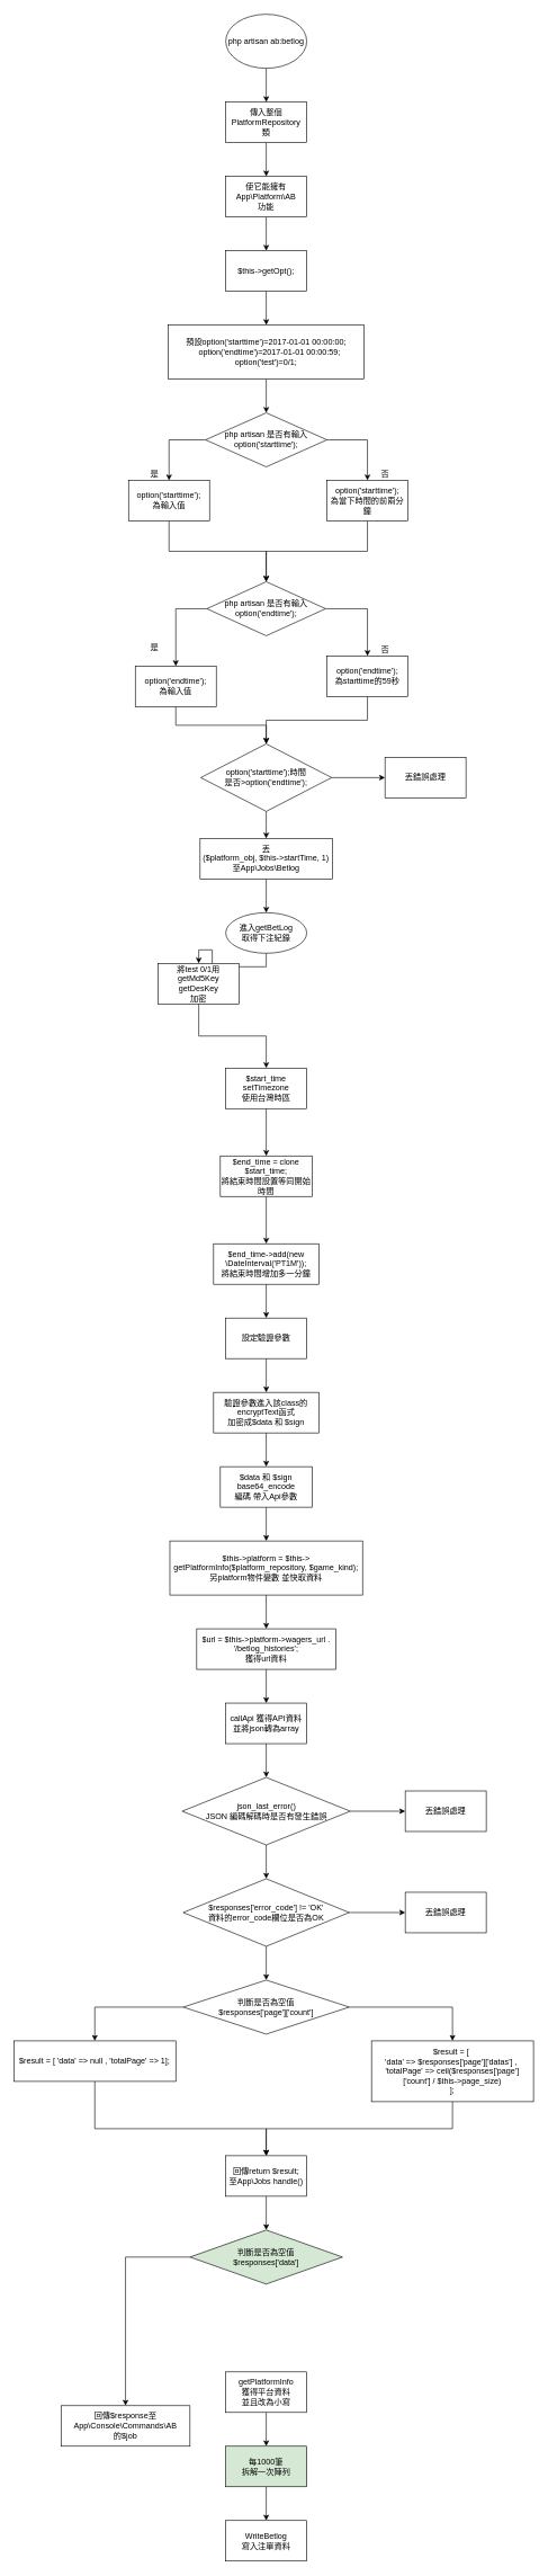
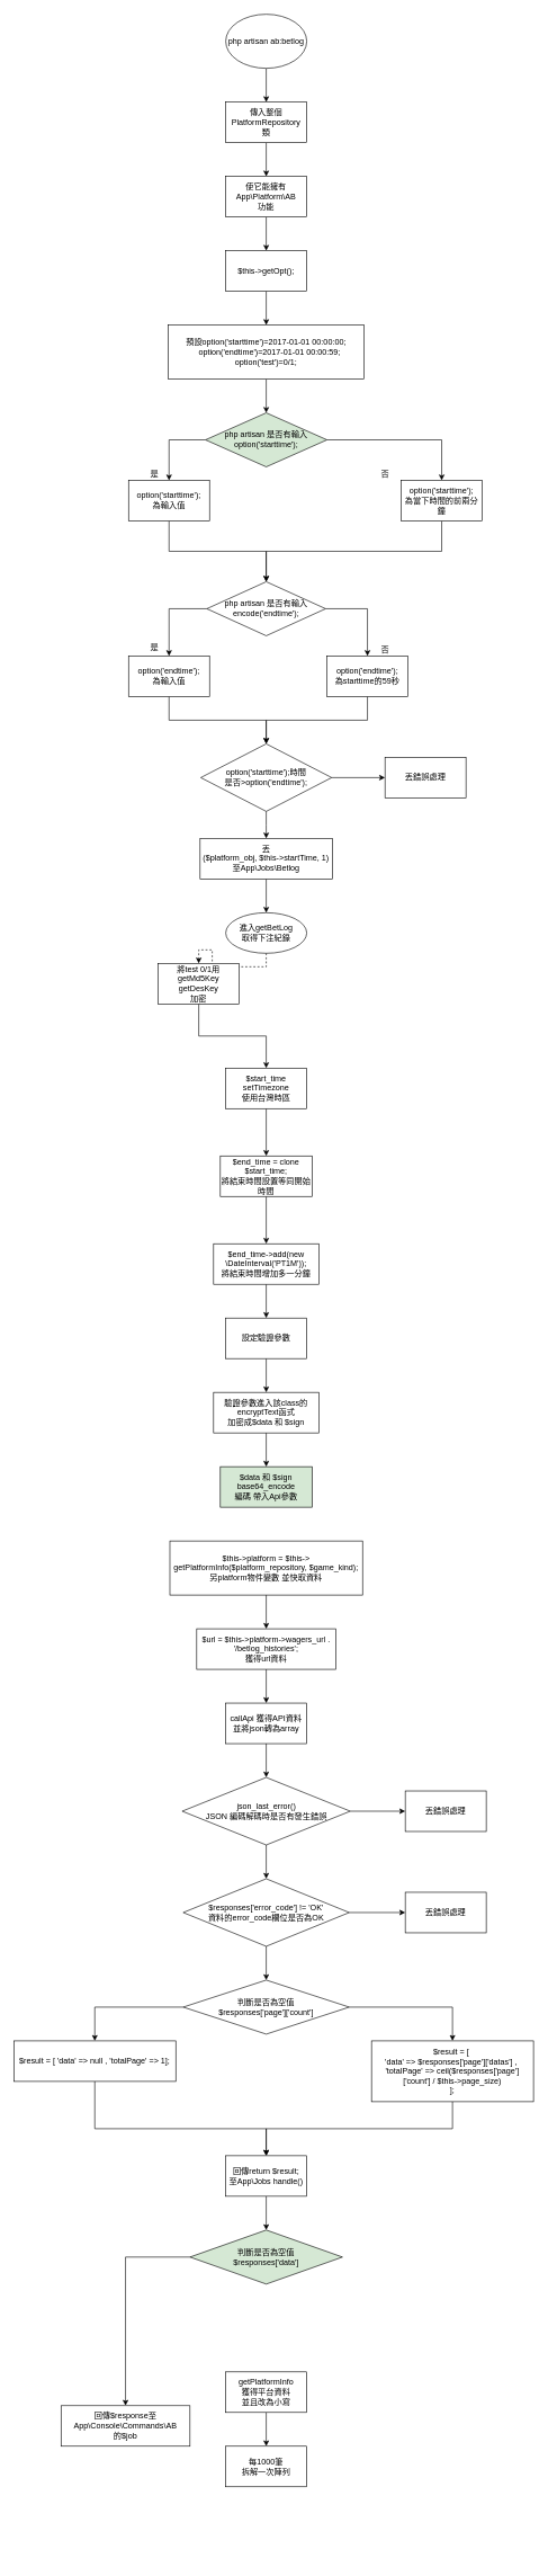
- <mxCell id="10" value="php artisan 是否有輸入&lt;br&gt;option('starttime');" style="rhombus;whiteSpace=wrap;html=1;" vertex="1" parent="1"><mxGeometry x="304" y="610" width="180" height="80" as="geometry" /></mxCell>
+ <mxCell id="10" value="php artisan 是否有輸入&lt;br&gt;option('starttime');" style="rhombus;whiteSpace=wrap;html=1;fillColor=#d5e8d4;" vertex="1" parent="1"><mxGeometry x="304" y="610" width="180" height="80" as="geometry" /></mxCell>
- <mxCell id="14" value="&lt;span&gt;option('starttime');&lt;/span&gt;&lt;br&gt;&lt;span&gt;為當下時間的前兩分鐘&lt;/span&gt;" style="rounded=0;whiteSpace=wrap;html=1;" vertex="1" parent="1"><mxGeometry x="484" y="710" width="120" height="60" as="geometry" /></mxCell>
+ <mxCell id="14" value="&lt;span&gt;option('starttime');&lt;/span&gt;&lt;br&gt;&lt;span&gt;為當下時間的前兩分鐘&lt;/span&gt;" style="rounded=0;whiteSpace=wrap;html=1;" vertex="1" parent="1"><mxGeometry x="594" y="710" width="120" height="60" as="geometry" /></mxCell>
- <mxCell id="17" value="&lt;span&gt;php artisan 是否有輸入&lt;/span&gt;&lt;br&gt;option('endtime');" style="rhombus;whiteSpace=wrap;html=1;" vertex="1" parent="1"><mxGeometry x="306" y="860" width="176" height="80" as="geometry" /></mxCell>
+ <mxCell id="17" value="&lt;span&gt;php artisan 是否有輸入&lt;/span&gt;&lt;br&gt;encode('endtime');" style="rhombus;whiteSpace=wrap;html=1;" vertex="1" parent="1"><mxGeometry x="306" y="860" width="176" height="80" as="geometry" /></mxCell>
- <mxCell id="19" value="option('endtime');&lt;span&gt;&lt;br&gt;為輸入值&lt;br&gt;&lt;/span&gt;" style="rounded=0;whiteSpace=wrap;html=1;" vertex="1" parent="1"><mxGeometry x="200" y="985" width="120" height="60" as="geometry" /></mxCell>
+ <mxCell id="19" value="option('endtime');&lt;span&gt;&lt;br&gt;為輸入值&lt;br&gt;&lt;/span&gt;" style="rounded=0;whiteSpace=wrap;html=1;" vertex="1" parent="1"><mxGeometry x="190" y="970" width="120" height="60" as="geometry" /></mxCell>
- <mxCell id="36" style="edgeStyle=orthogonalEdgeStyle;rounded=0;orthogonalLoop=1;jettySize=auto;html=1;exitX=0.5;exitY=1;exitDx=0;exitDy=0;entryX=0.5;entryY=0;entryDx=0;entryDy=0;" edge="1" parent="1" source="37" target="39"><mxGeometry relative="1" as="geometry" /></mxCell>
+ <mxCell id="36" style="edgeStyle=orthogonalEdgeStyle;rounded=0;orthogonalLoop=1;jettySize=auto;html=1;exitX=0.5;exitY=1;exitDx=0;exitDy=0;entryX=0.5;entryY=0;entryDx=0;entryDy=0;dashed=1;" edge="1" parent="1" source="37" target="39"><mxGeometry relative="1" as="geometry" /></mxCell>
- <mxCell id="51" value="$data 和 $sign&lt;br&gt;base64_encode&lt;br&gt;編碼 帶入Api參數" style="rounded=0;whiteSpace=wrap;html=1;" vertex="1" parent="1"><mxGeometry x="326" y="2170" width="136" height="60" as="geometry" /></mxCell>
+ <mxCell id="51" value="$data 和 $sign&lt;br&gt;base64_encode&lt;br&gt;編碼 帶入Api參數" style="rounded=0;whiteSpace=wrap;html=1;fillColor=#d5e8d4;" vertex="1" parent="1"><mxGeometry x="326" y="2170" width="136" height="60" as="geometry" /></mxCell>
- <mxCell id="50" style="edgeStyle=orthogonalEdgeStyle;rounded=0;orthogonalLoop=1;jettySize=auto;html=1;exitX=0.5;exitY=1;exitDx=0;exitDy=0;entryX=0.5;entryY=0;entryDx=0;entryDy=0;" edge="1" parent="1" source="51" target="60"><mxGeometry relative="1" as="geometry" /></mxCell>
- <mxCell id="57" value="每1000筆&lt;br&gt;拆解一次陣列" style="rounded=0;whiteSpace=wrap;html=1;fillColor=#d5e8d4;" vertex="1" parent="1"><mxGeometry x="334" y="3620" width="120" height="60" as="geometry" /></mxCell>
+ <mxCell id="57" value="每1000筆&lt;br&gt;拆解一次陣列" style="rounded=0;whiteSpace=wrap;html=1;" vertex="1" parent="1"><mxGeometry x="334" y="3620" width="120" height="60" as="geometry" /></mxCell>
- <mxCell id="56" style="edgeStyle=orthogonalEdgeStyle;rounded=0;orthogonalLoop=1;jettySize=auto;html=1;exitX=0.5;exitY=1;exitDx=0;exitDy=0;entryX=0.5;entryY=0;entryDx=0;entryDy=0;" edge="1" parent="1" source="57" target="58"><mxGeometry relative="1" as="geometry" /></mxCell>
- <mxCell id="58" value="WriteBetlog&lt;br&gt;寫入注單資料" style="rounded=0;whiteSpace=wrap;html=1;" vertex="1" parent="1"><mxGeometry x="334" y="3730" width="120" height="60" as="geometry" /></mxCell>
